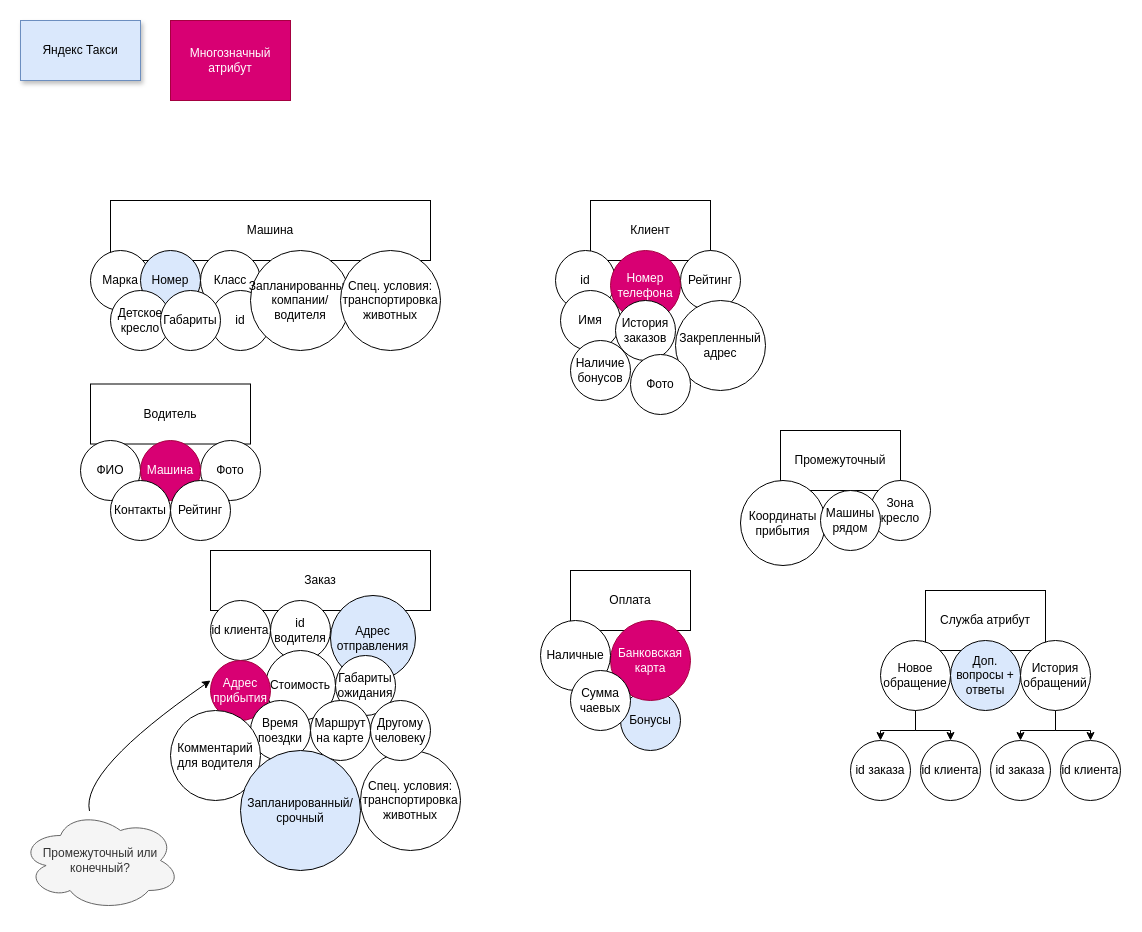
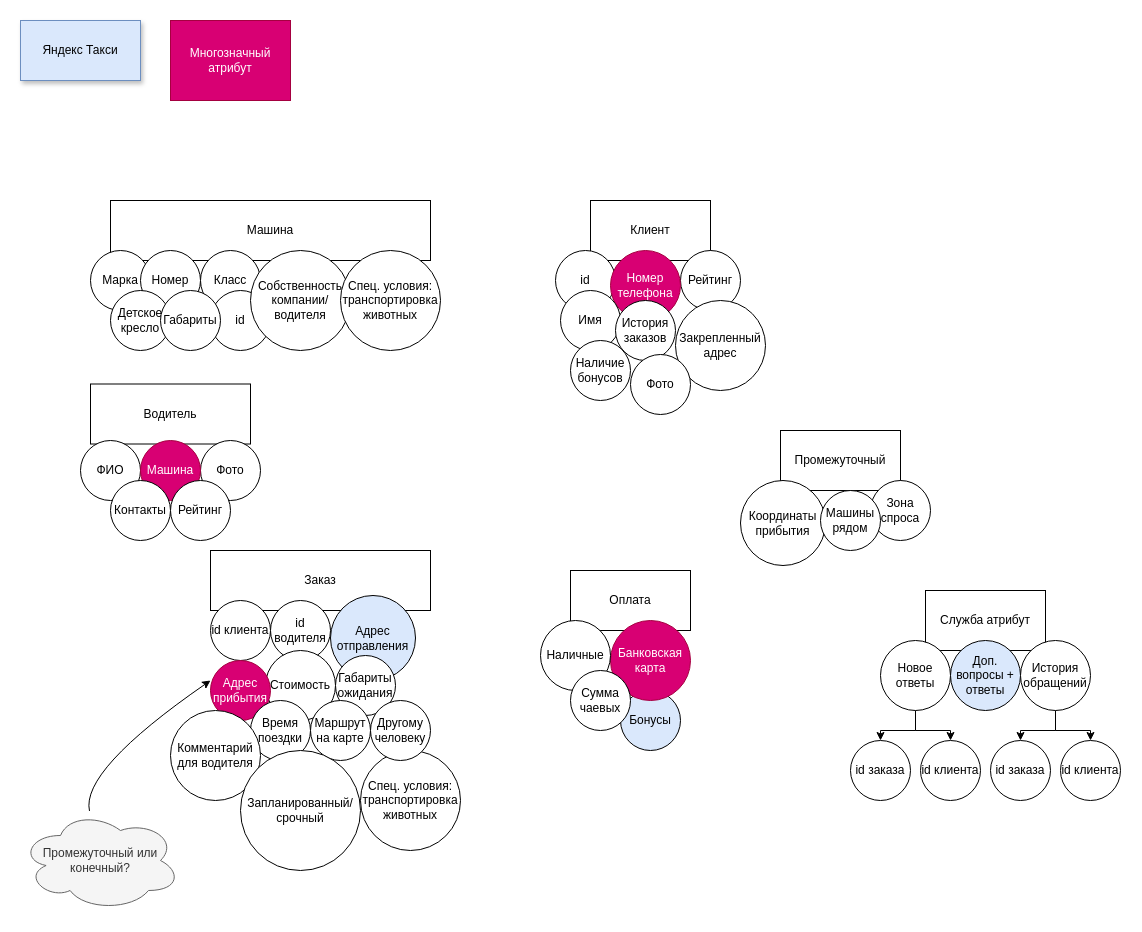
- <mxCell id="10" value="Номер" style="ellipse;whiteSpace=wrap;html=1;aspect=fixed;fillColor=#dae8fc;" parent="1" vertex="1"><mxGeometry x="140" y="250" width="60" height="60" as="geometry" /></mxCell>
+ <mxCell id="10" value="Номер" style="ellipse;whiteSpace=wrap;html=1;aspect=fixed;" parent="1" vertex="1"><mxGeometry x="140" y="250" width="60" height="60" as="geometry" /></mxCell>
- <mxCell id="59" value="Запланированный компании/водителя" style="ellipse;whiteSpace=wrap;html=1;aspect=fixed;" parent="1" vertex="1"><mxGeometry x="250" y="250" width="100" height="100" as="geometry" /></mxCell>
+ <mxCell id="59" value="Собственность компании/водителя" style="ellipse;whiteSpace=wrap;html=1;aspect=fixed;" parent="1" vertex="1"><mxGeometry x="250" y="250" width="100" height="100" as="geometry" /></mxCell>
- <mxCell id="41" value="Зона кресло" style="ellipse;whiteSpace=wrap;html=1;aspect=fixed;" parent="1" vertex="1"><mxGeometry x="870" y="480" width="60" height="60" as="geometry" /></mxCell>
+ <mxCell id="41" value="Зона спроса" style="ellipse;whiteSpace=wrap;html=1;aspect=fixed;" parent="1" vertex="1"><mxGeometry x="870" y="480" width="60" height="60" as="geometry" /></mxCell>
- <mxCell id="62" value="Новое обращение" style="ellipse;whiteSpace=wrap;html=1;aspect=fixed;" parent="1" vertex="1"><mxGeometry x="880" y="640" width="70" height="70" as="geometry" /></mxCell>
+ <mxCell id="62" value="Новое ответы" style="ellipse;whiteSpace=wrap;html=1;aspect=fixed;" parent="1" vertex="1"><mxGeometry x="880" y="640" width="70" height="70" as="geometry" /></mxCell>
- <mxCell id="34" value="Запланированный/срочный" style="ellipse;whiteSpace=wrap;html=1;aspect=fixed;fillColor=#dae8fc;" parent="1" vertex="1"><mxGeometry x="240" y="750" width="120" height="120" as="geometry" /></mxCell>
+ <mxCell id="34" value="Запланированный/срочный" style="ellipse;whiteSpace=wrap;html=1;aspect=fixed;" parent="1" vertex="1"><mxGeometry x="240" y="750" width="120" height="120" as="geometry" /></mxCell>
